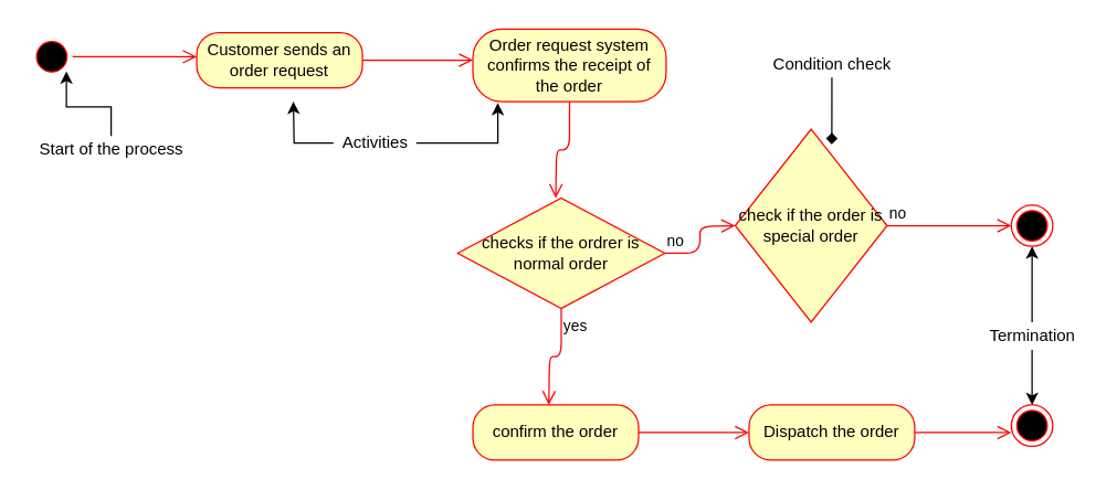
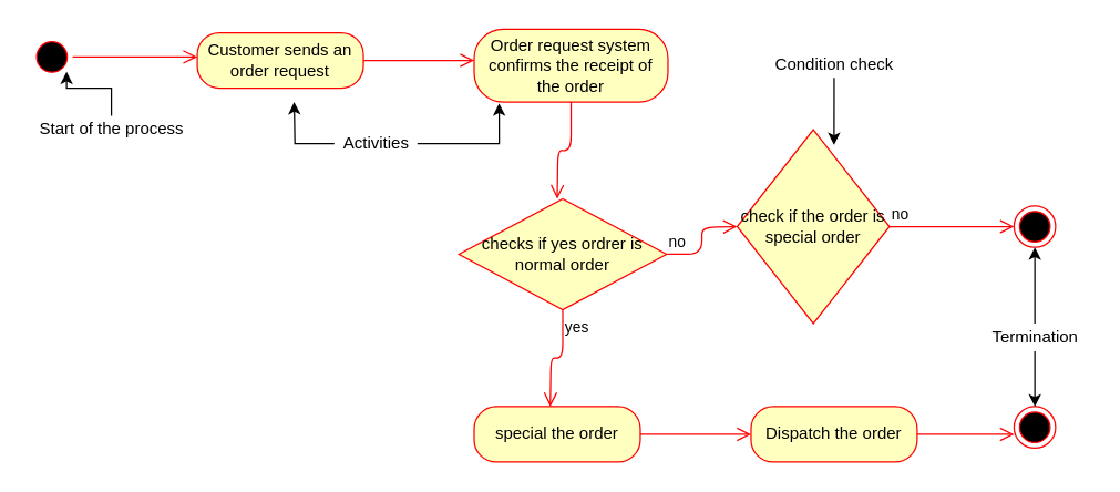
- <mxCell id="24" style="edgeStyle=orthogonalEdgeStyle;rounded=0;orthogonalLoop=1;jettySize=auto;html=1;entryX=0.636;entryY=0.079;entryDx=0;entryDy=0;entryPerimeter=0;endArrow=diamond;" edge="1" parent="1" source="25" target="16"><mxGeometry relative="1" as="geometry" /></mxCell>
+ <mxCell id="24" style="edgeStyle=orthogonalEdgeStyle;rounded=0;orthogonalLoop=1;jettySize=auto;html=1;entryX=0.636;entryY=0.079;entryDx=0;entryDy=0;entryPerimeter=0;" edge="1" parent="1" source="25" target="16"><mxGeometry relative="1" as="geometry" /></mxCell>
- <mxCell id="20" value="Start of the process" style="text;html=1;align=center;verticalAlign=middle;resizable=0;points=[];autosize=1;" vertex="1" parent="1"><mxGeometry x="20" y="98" width="120" height="20" as="geometry" /></mxCell>
+ <mxCell id="20" value="Start of the process" style="text;html=1;align=center;verticalAlign=middle;resizable=0;points=[];autosize=1;" vertex="1" parent="1"><mxGeometry x="20" y="83" width="120" height="20" as="geometry" /></mxCell>
- <mxCell id="8" value="checks if the ordrer is normal order" style="rhombus;whiteSpace=wrap;html=1;fillColor=#ffffc0;strokeColor=#ff0000;" vertex="1" parent="1"><mxGeometry x="331" y="143" width="150" height="80" as="geometry" /></mxCell>
+ <mxCell id="8" value="checks if yes ordrer is normal order" style="rhombus;whiteSpace=wrap;html=1;fillColor=#ffffc0;strokeColor=#ff0000;" vertex="1" parent="1"><mxGeometry x="331" y="143" width="150" height="80" as="geometry" /></mxCell>
- <mxCell id="11" value="confirm the order" style="rounded=1;whiteSpace=wrap;html=1;arcSize=40;fontColor=#000000;fillColor=#ffffc0;strokeColor=#ff0000;" vertex="1" parent="1"><mxGeometry x="342" y="293" width="120" height="40" as="geometry" /></mxCell>
+ <mxCell id="11" value="special the order" style="rounded=1;whiteSpace=wrap;html=1;arcSize=40;fontColor=#000000;fillColor=#ffffc0;strokeColor=#ff0000;" vertex="1" parent="1"><mxGeometry x="342" y="293" width="120" height="40" as="geometry" /></mxCell>
